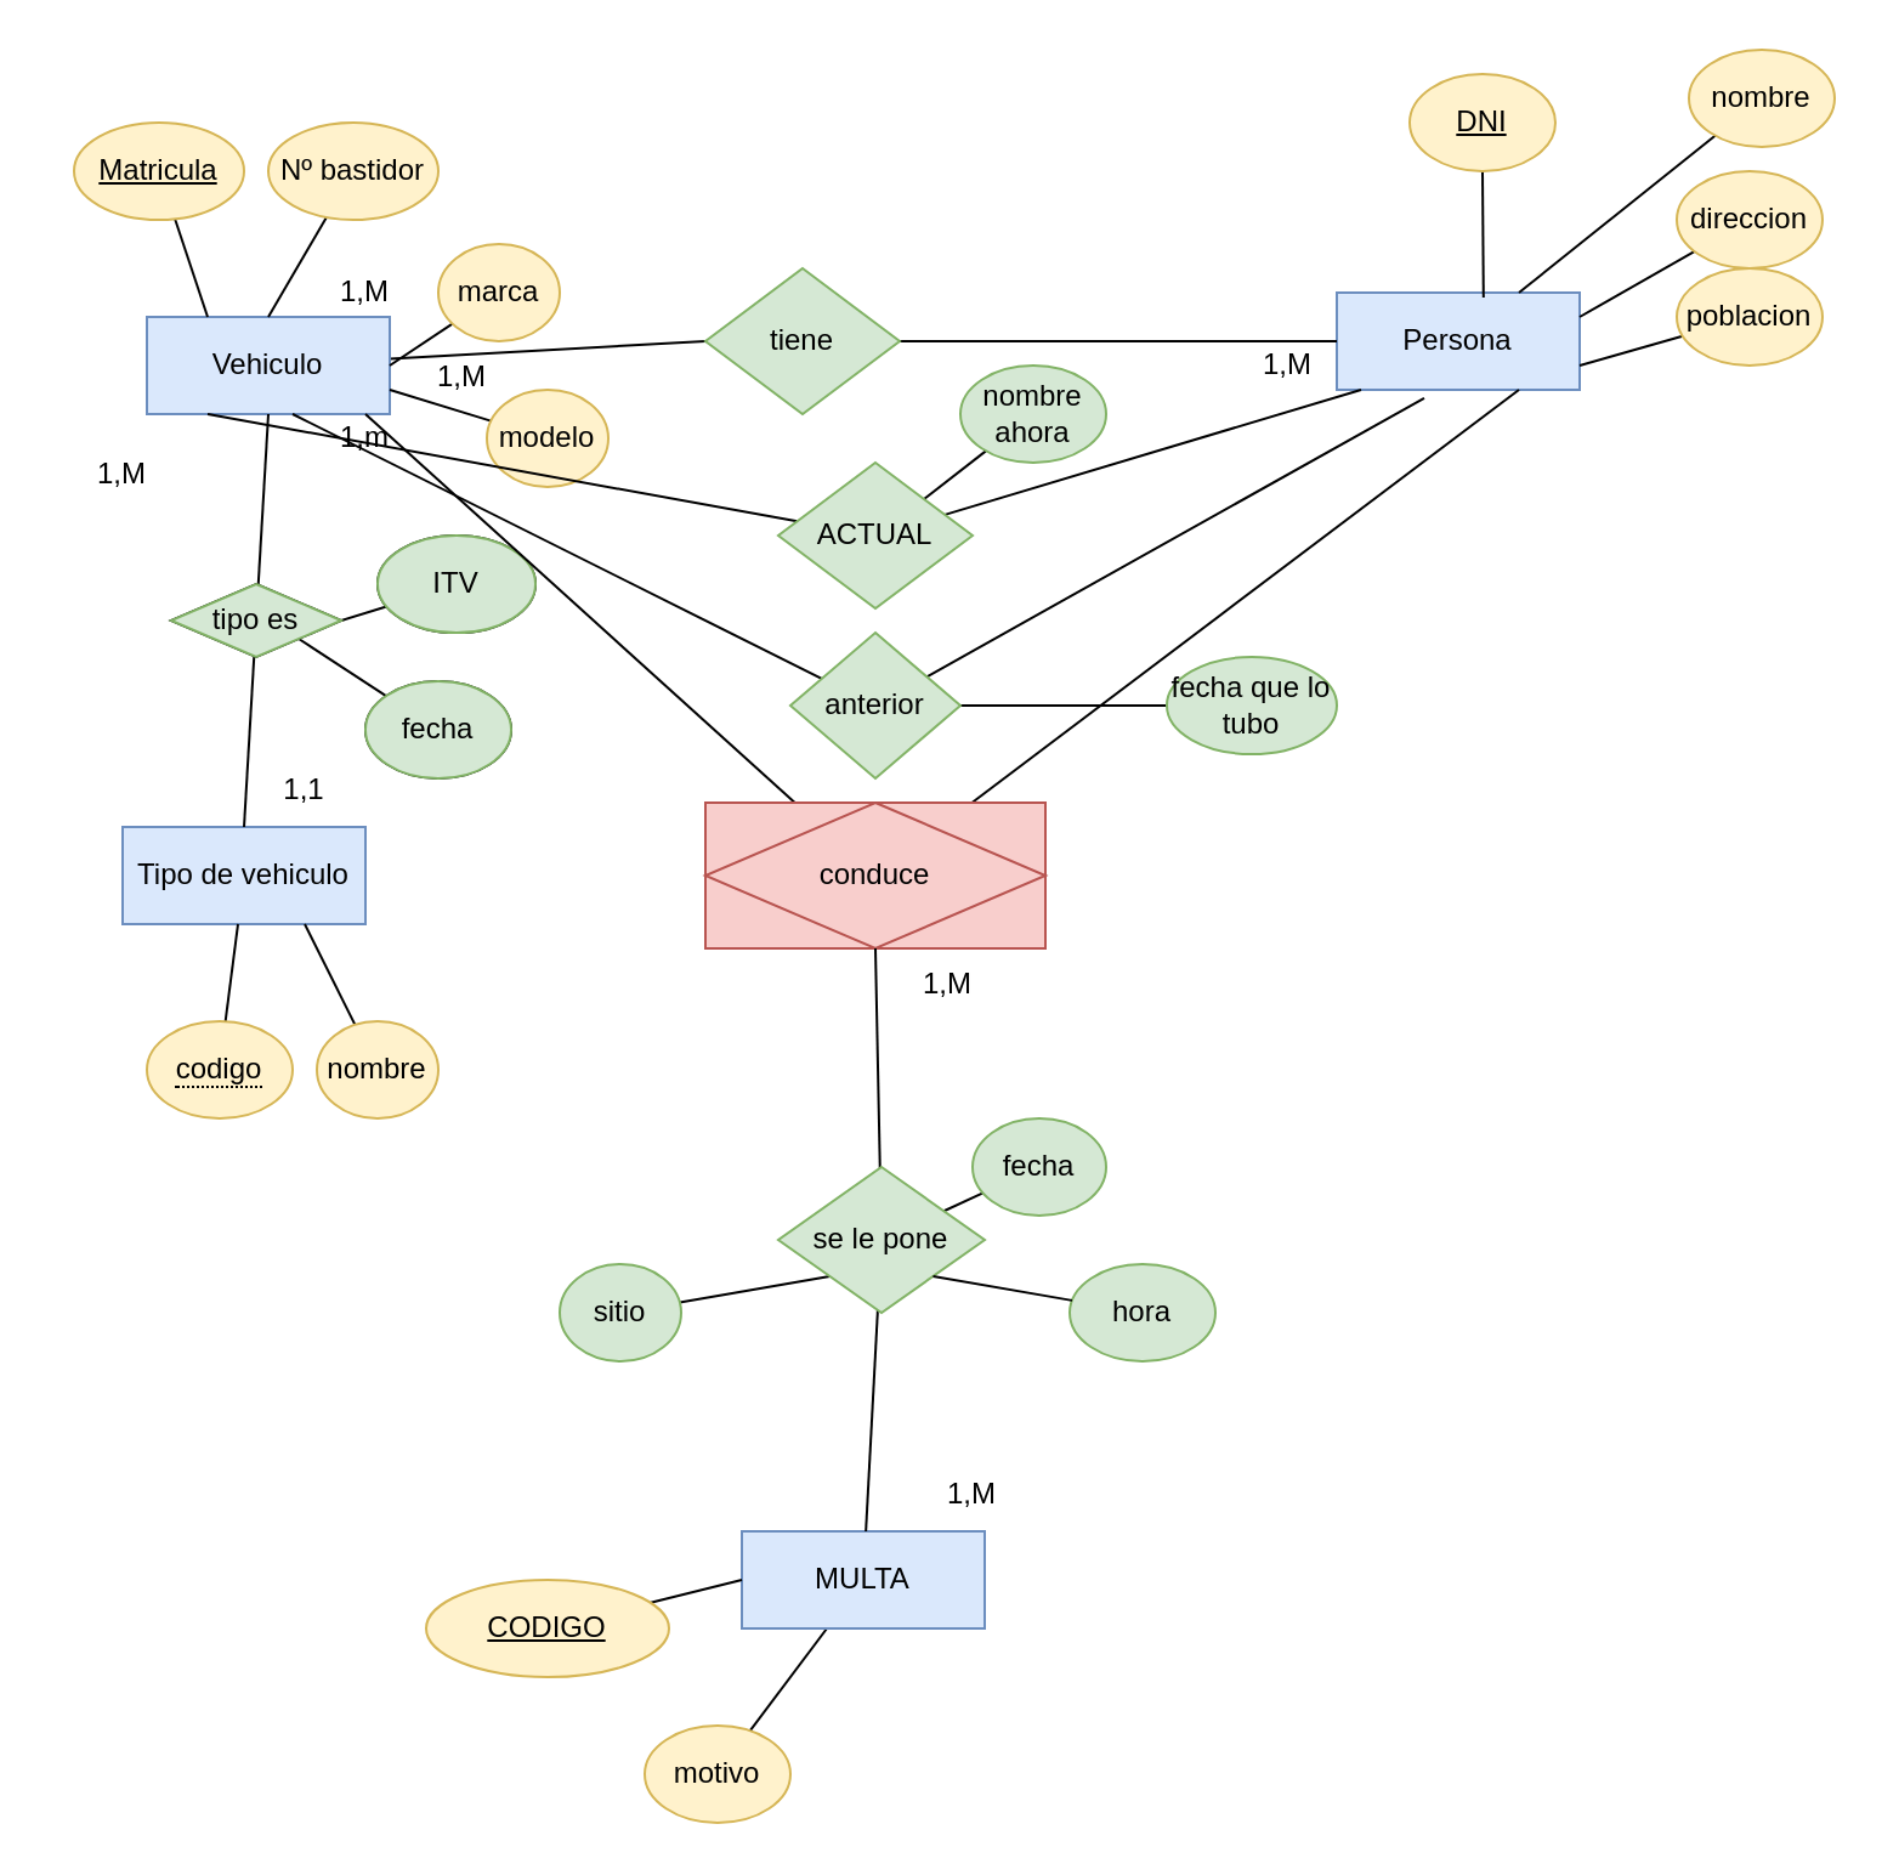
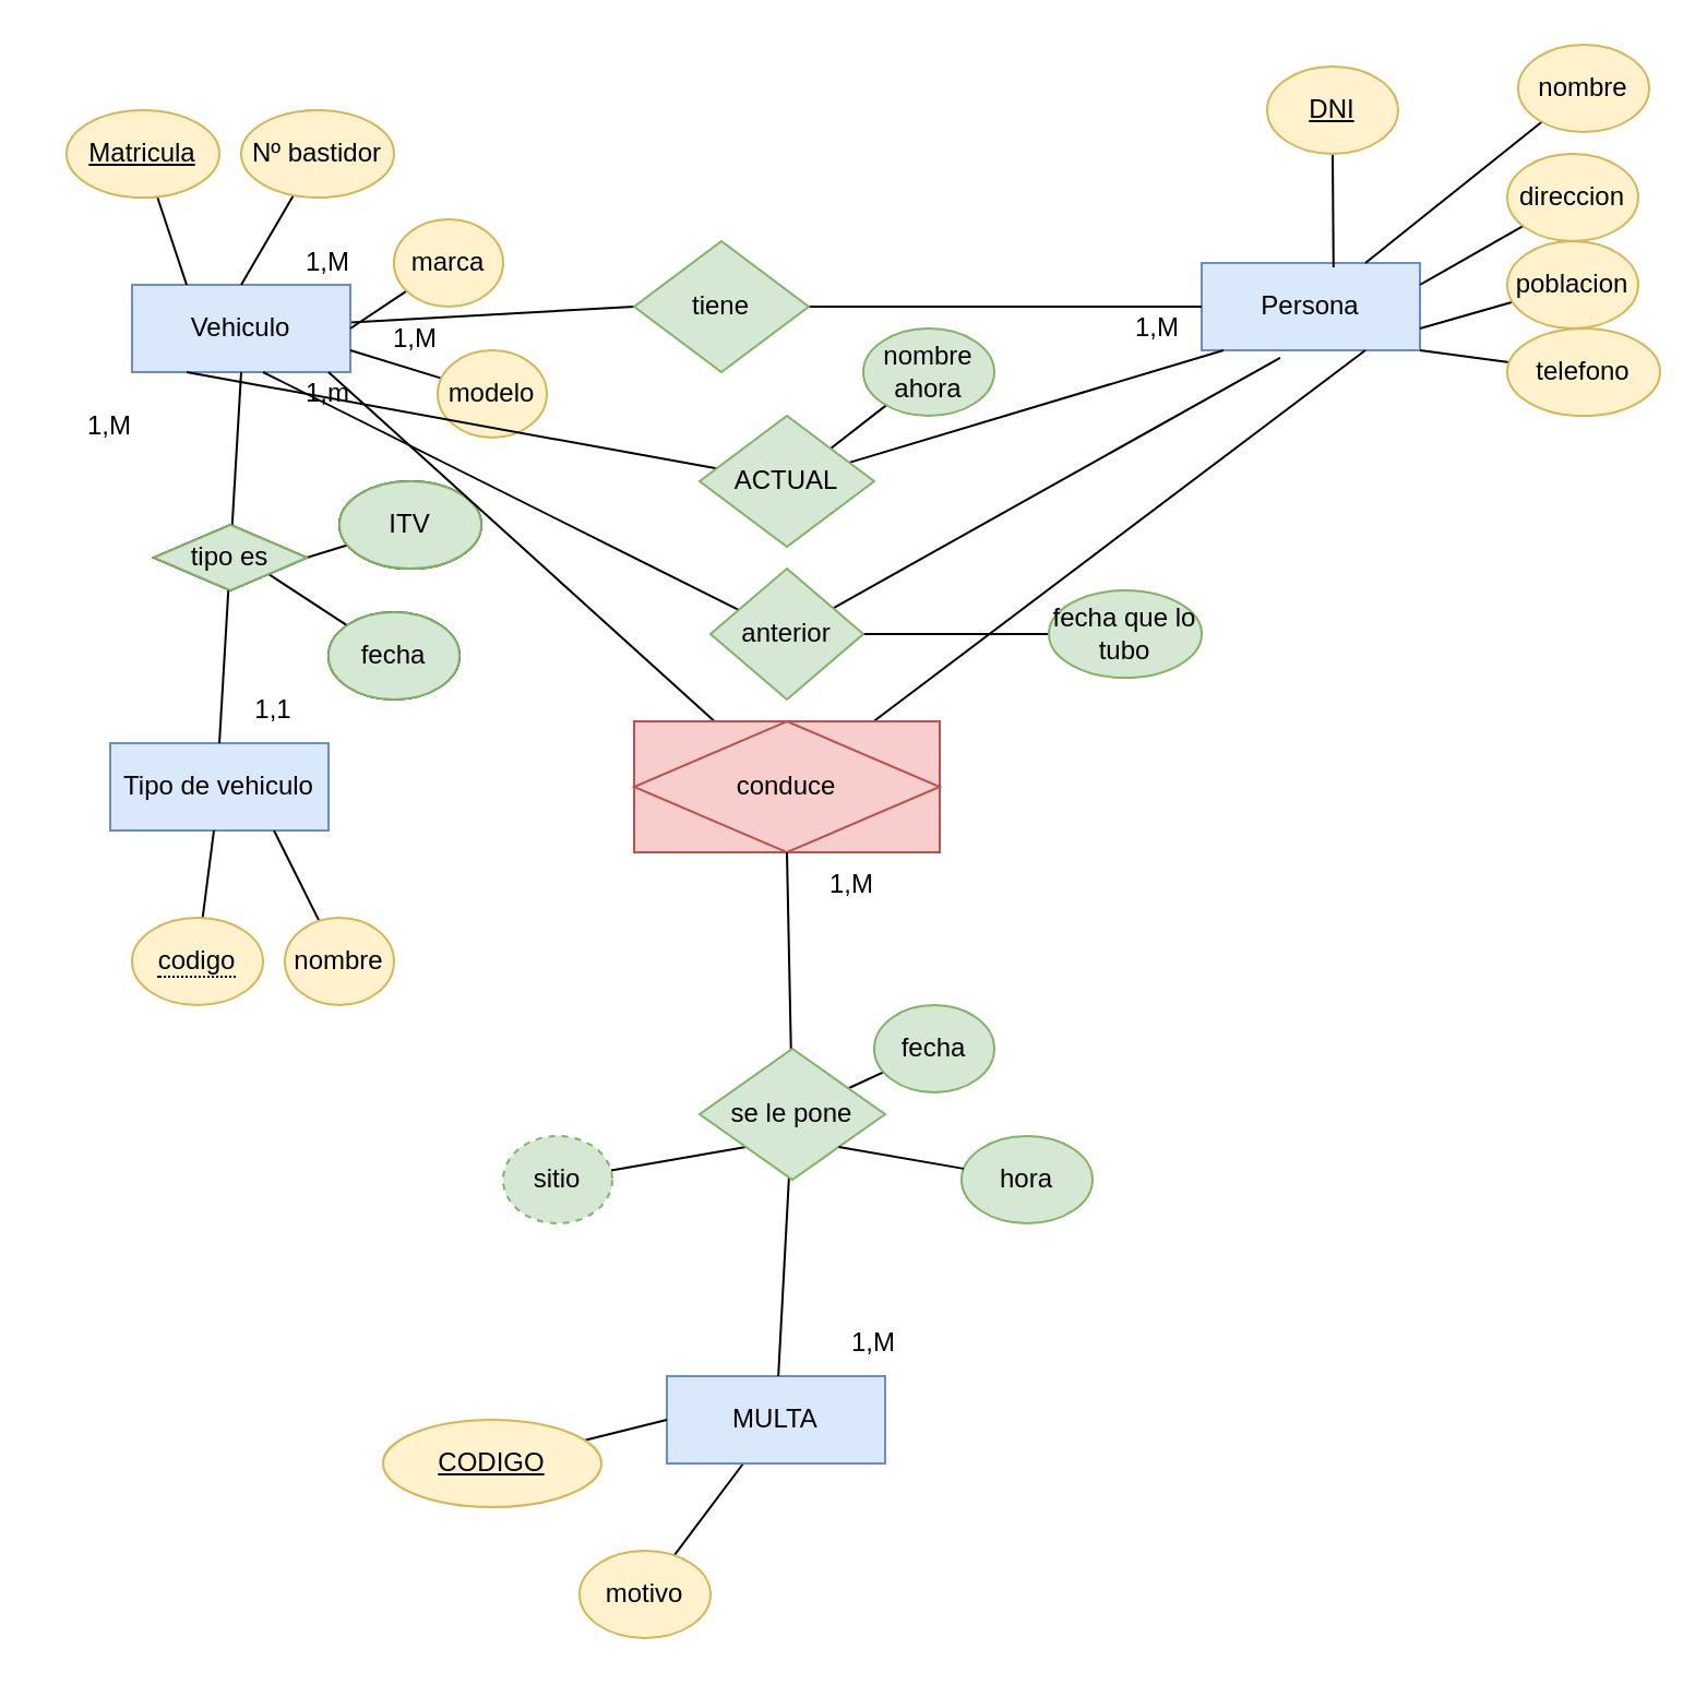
+ <mxCell id="28" style="edgeStyle=none;rounded=0;orthogonalLoop=1;jettySize=auto;html=1;entryX=1;entryY=1;entryDx=0;entryDy=0;endArrow=none;endFill=0;" parent="1" source="29" target="20" edge="1"><mxGeometry relative="1" as="geometry" /></mxCell>
+ <mxCell id="29" value="telefono" style="ellipse;whiteSpace=wrap;html=1;align=center;fillColor=#fff2cc;strokeColor=#d6b656;" parent="1" vertex="1"><mxGeometry x="690" y="150" width="70" height="40" as="geometry" /></mxCell>
- <mxCell id="42" value="sitio" style="ellipse;whiteSpace=wrap;html=1;align=center;fillColor=#d5e8d4;strokeColor=#82b366;" parent="1" vertex="1"><mxGeometry x="230" y="520" width="50" height="40" as="geometry" /></mxCell>
+ <mxCell id="42" value="sitio" style="ellipse;whiteSpace=wrap;html=1;align=center;fillColor=#d5e8d4;strokeColor=#82b366;dashed=1;" parent="1" vertex="1"><mxGeometry x="230" y="520" width="50" height="40" as="geometry" /></mxCell>
